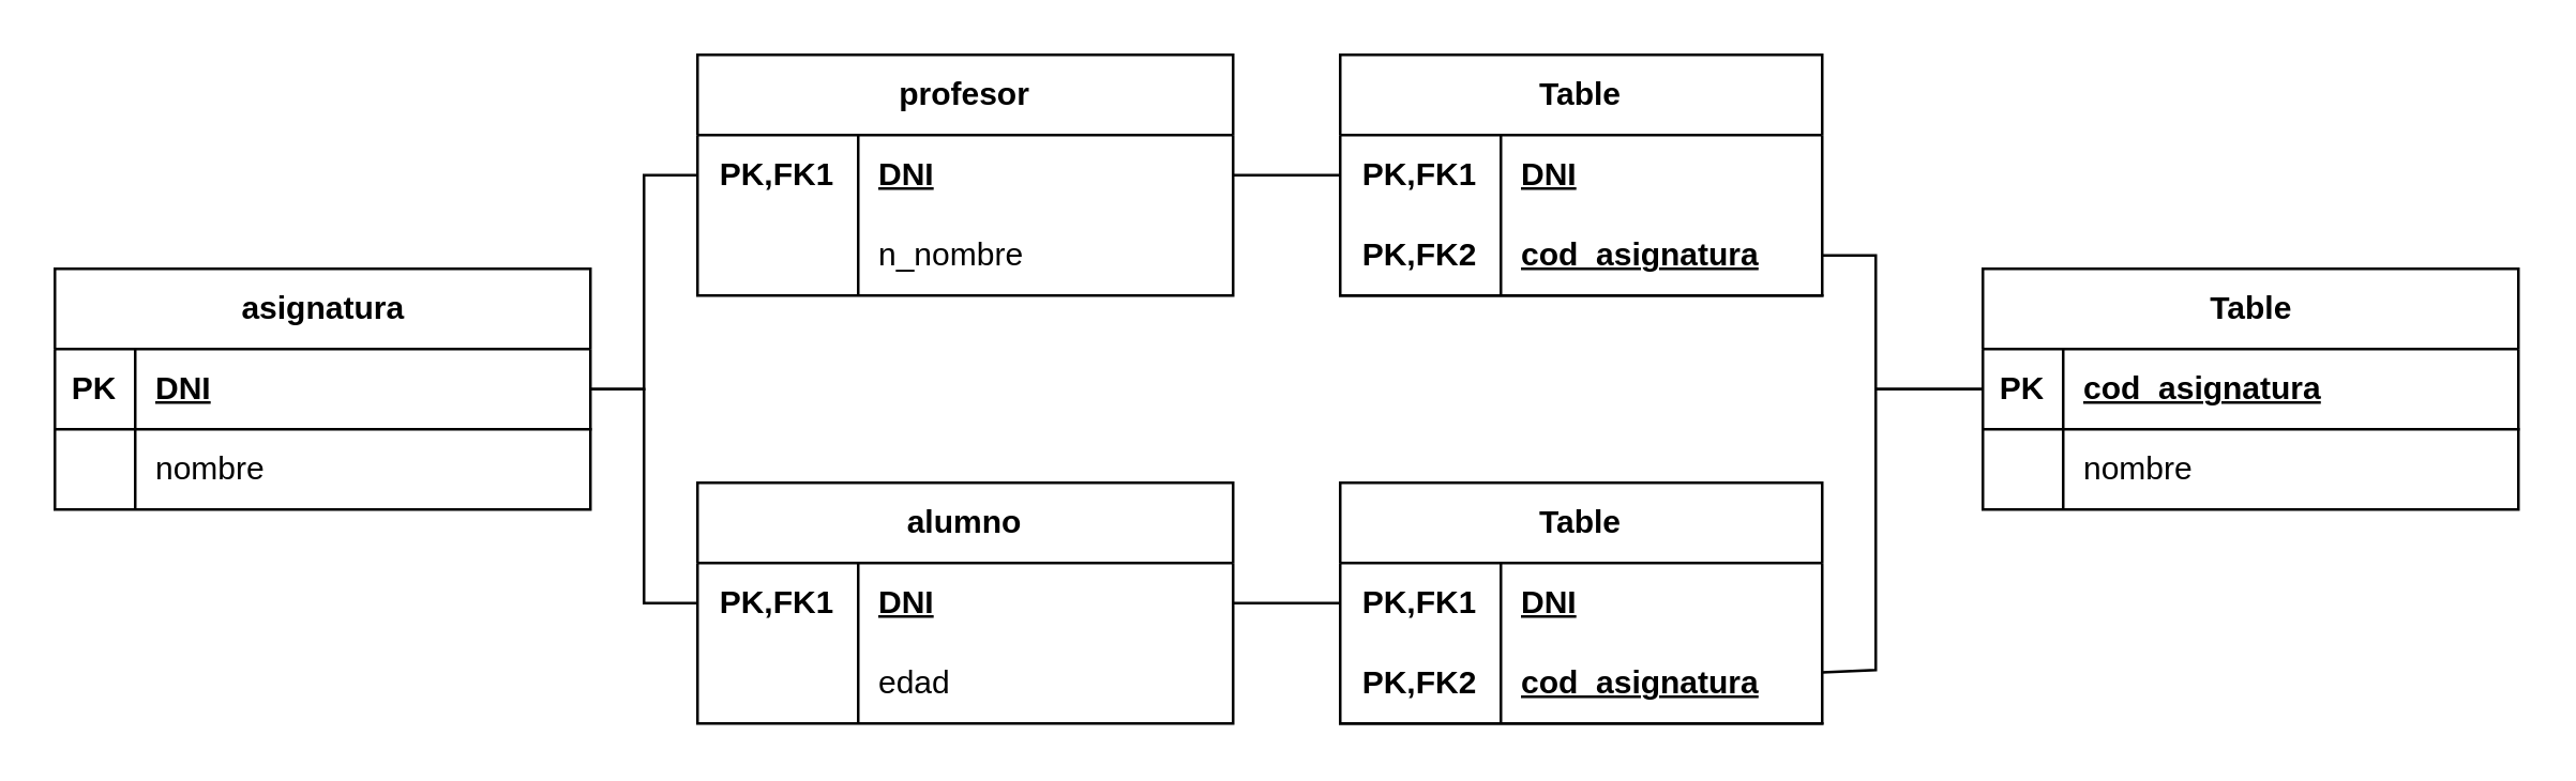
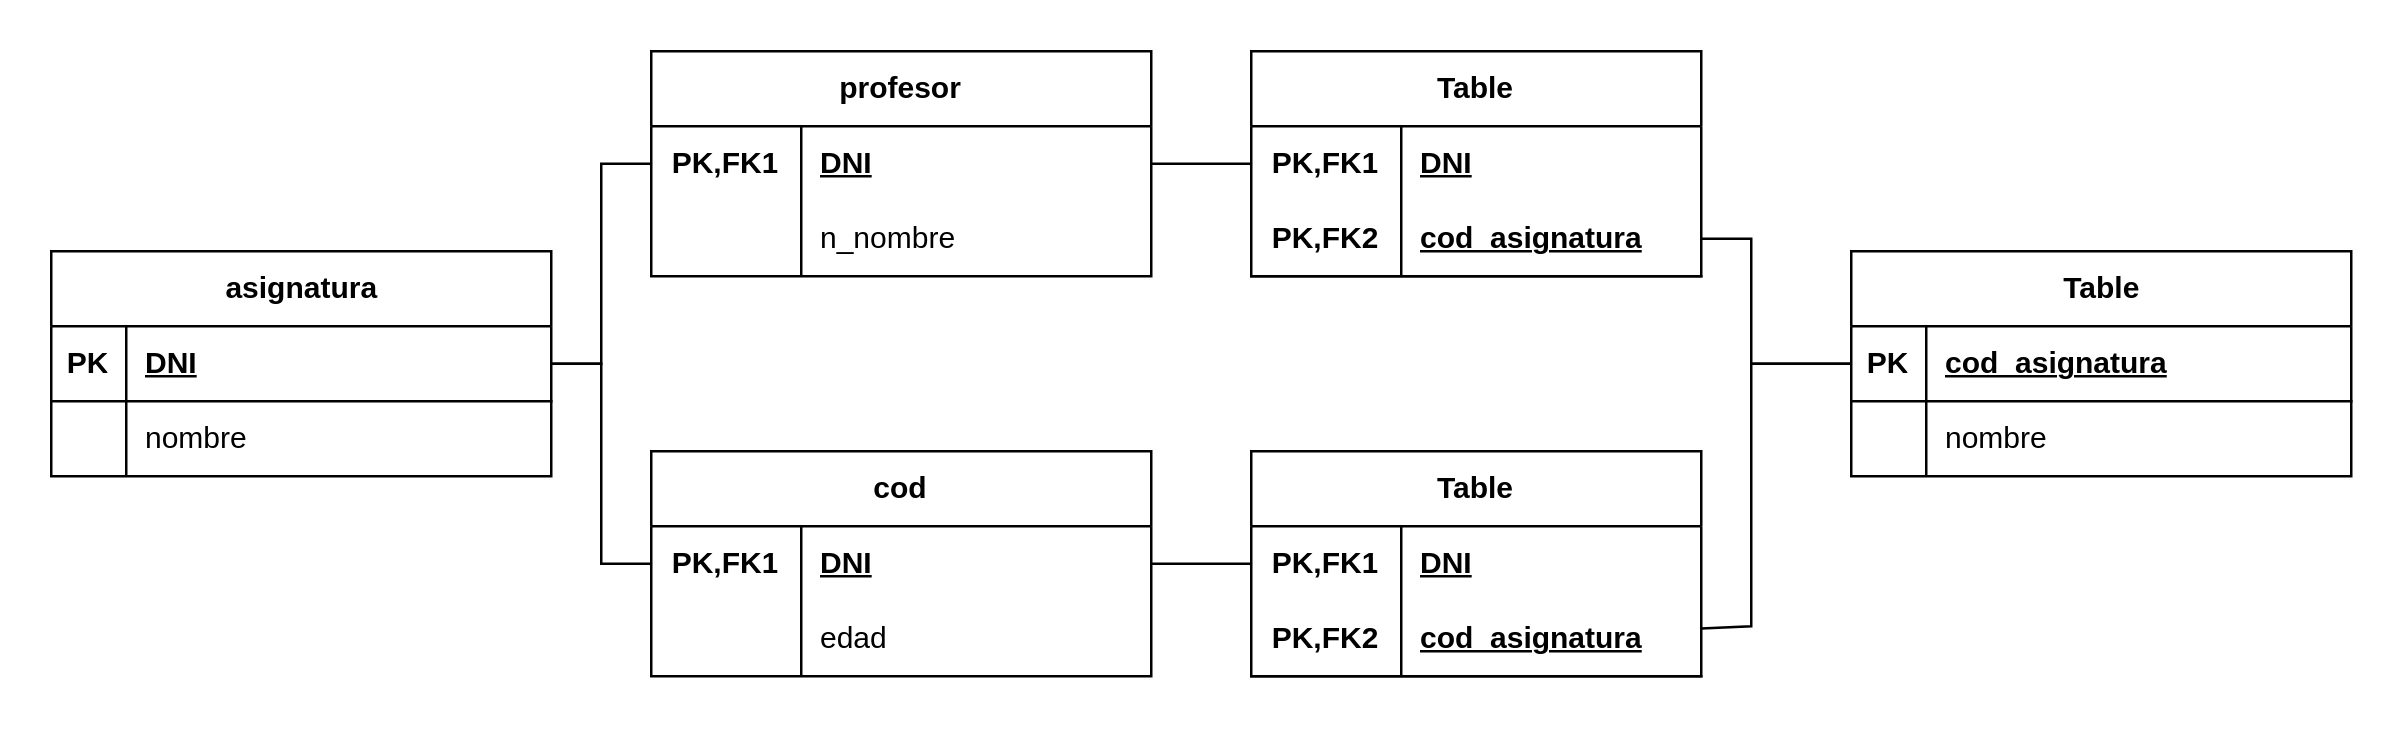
- <mxCell id="16" value="alumno" style="shape=table;startSize=30;container=1;collapsible=1;childLayout=tableLayout;fixedRows=1;rowLines=0;fontStyle=1;align=center;resizeLast=1;html=1;whiteSpace=wrap;" vertex="1" parent="1"><mxGeometry x="260" y="180" width="200" height="90" as="geometry" /></mxCell>
+ <mxCell id="16" value="cod" style="shape=table;startSize=30;container=1;collapsible=1;childLayout=tableLayout;fixedRows=1;rowLines=0;fontStyle=1;align=center;resizeLast=1;html=1;whiteSpace=wrap;" vertex="1" parent="1"><mxGeometry x="260" y="180" width="200" height="90" as="geometry" /></mxCell>
